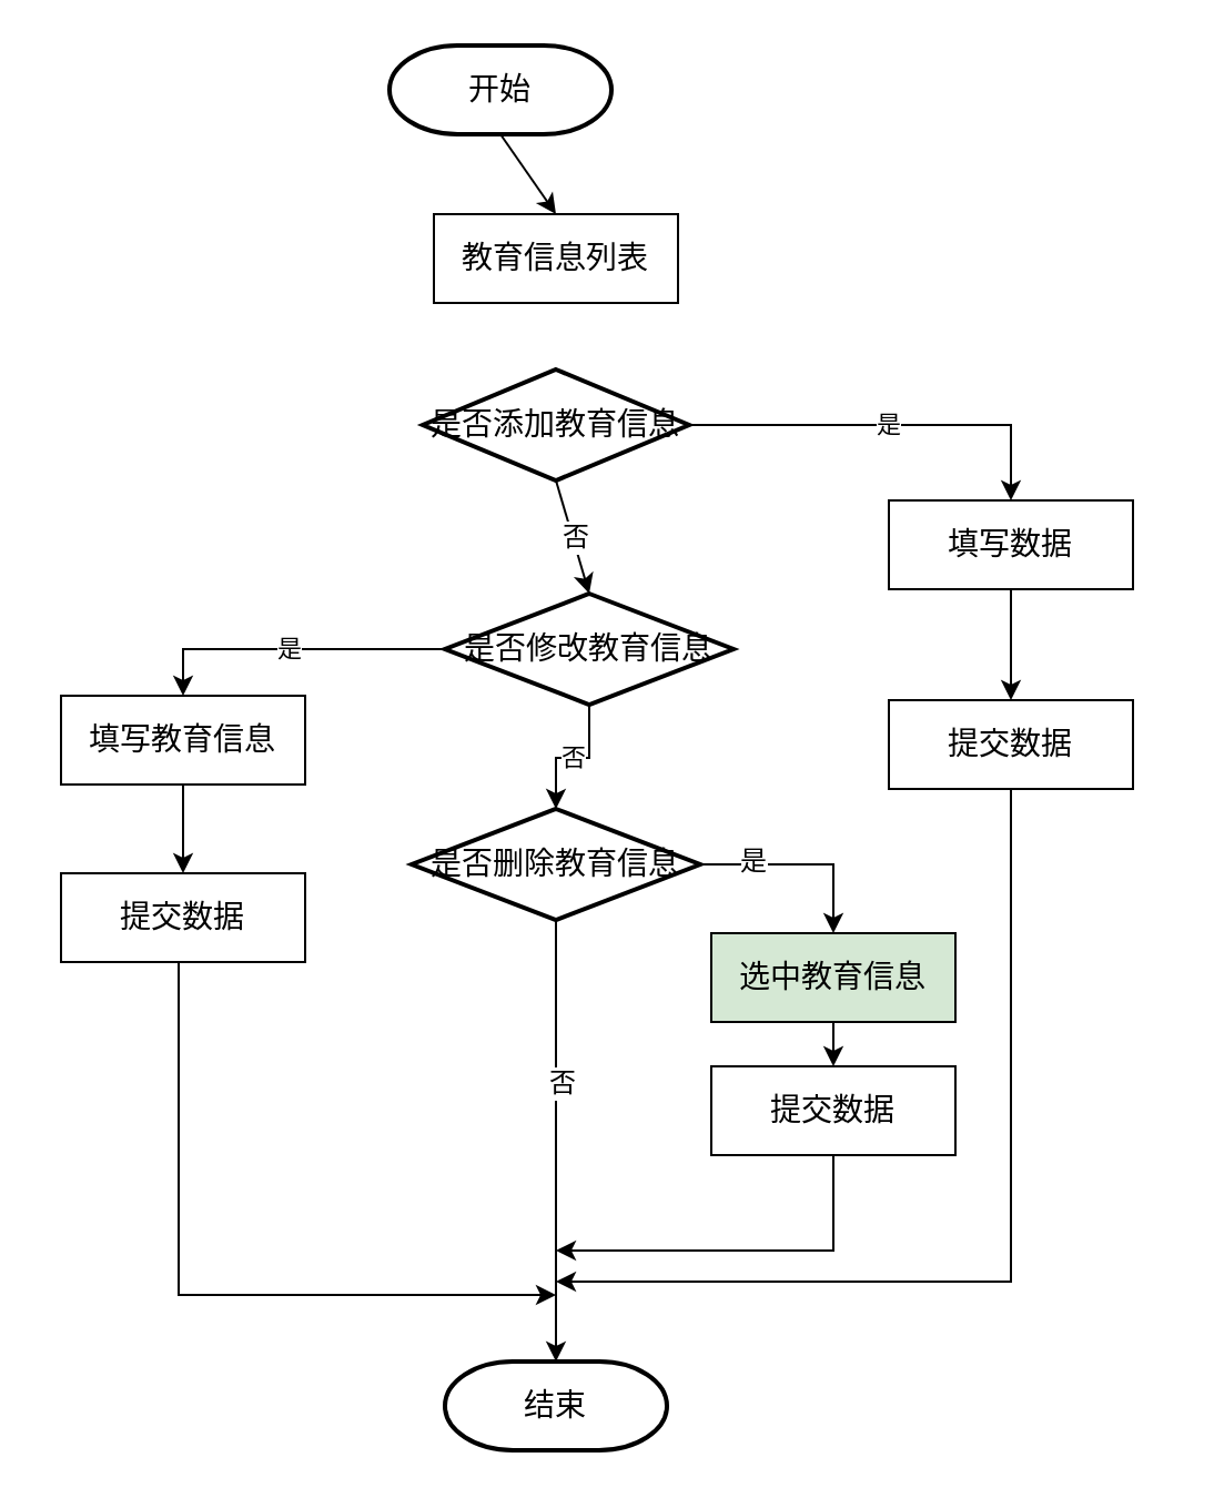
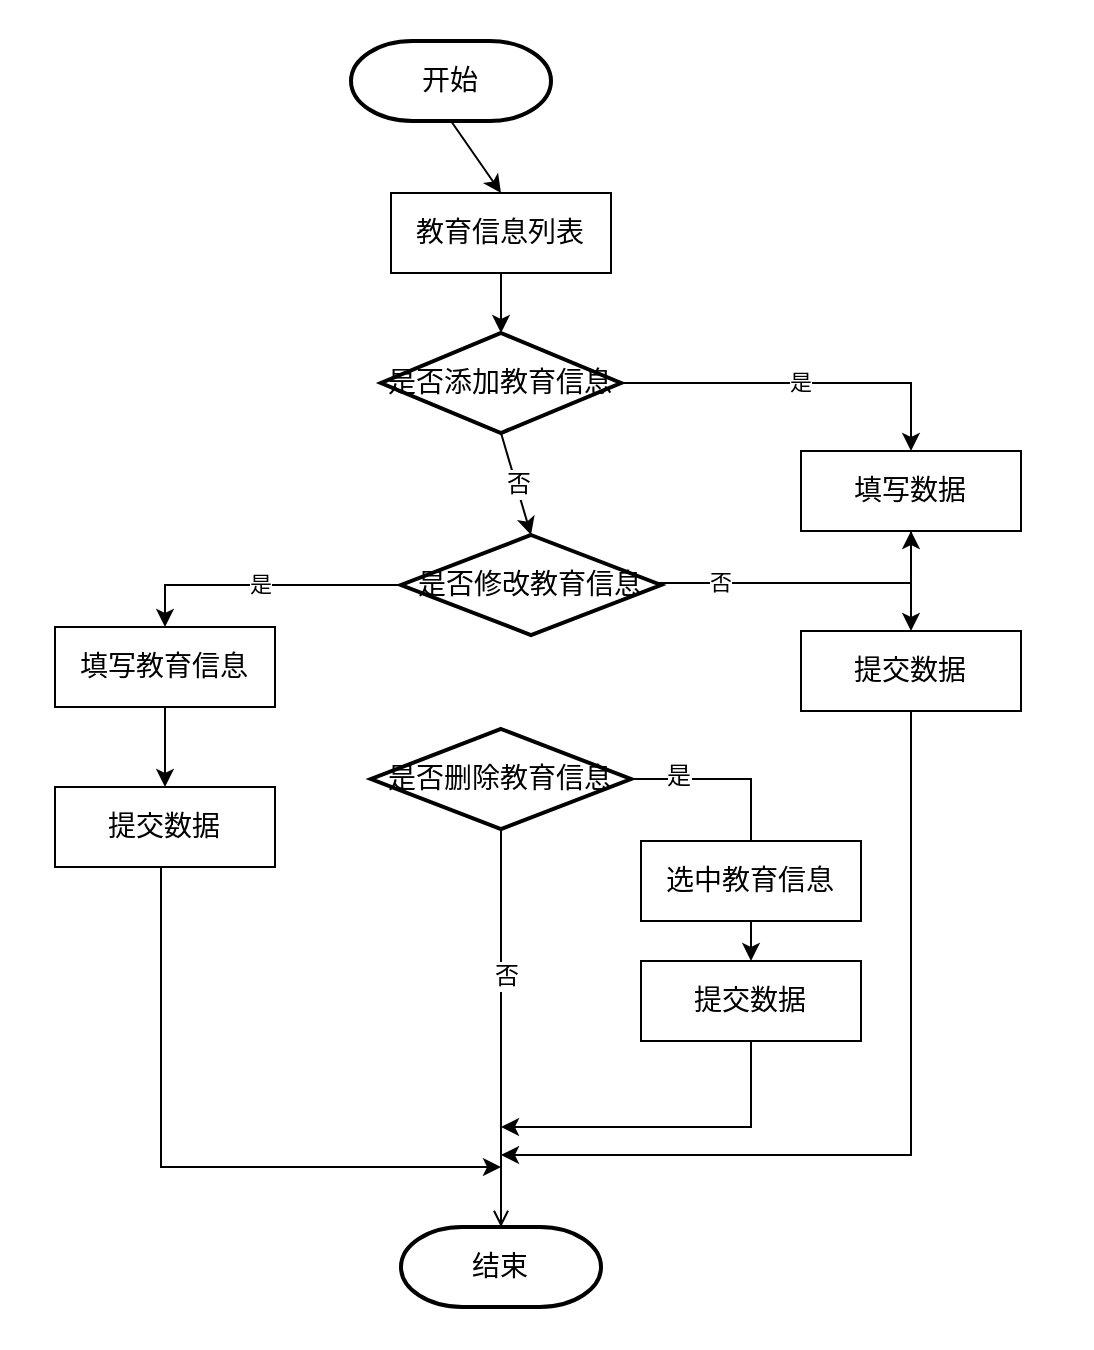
+ <mxCell id="4" style="edgeStyle=none;rounded=0;orthogonalLoop=1;jettySize=auto;html=1;exitX=0.5;exitY=1;exitDx=0;exitDy=0;entryX=0.5;entryY=0;entryDx=0;entryDy=0;entryPerimeter=0;" parent="1" source="5" target="9" edge="1"><mxGeometry relative="1" as="geometry" /></mxCell>
- <mxCell id="19" value="否" style="edgeStyle=elbowEdgeStyle;rounded=0;orthogonalLoop=1;jettySize=auto;html=1;exitX=0.5;exitY=1;exitDx=0;exitDy=0;exitPerimeter=0;elbow=vertical;entryX=0.5;entryY=0;entryDx=0;entryDy=0;entryPerimeter=0;" parent="1" source="21" target="26" edge="1"><mxGeometry relative="1" as="geometry"><mxPoint x="135" y="373" as="targetPoint" /></mxGeometry></mxCell>
+ <mxCell id="19" value="否" style="edgeStyle=elbowEdgeStyle;rounded=0;orthogonalLoop=1;jettySize=auto;html=1;exitX=0.5;exitY=1;exitDx=0;exitDy=0;exitPerimeter=0;elbow=vertical;" parent="1" source="21" target="12" edge="1"><mxGeometry relative="1" as="geometry"><mxPoint x="135" y="373" as="targetPoint" /></mxGeometry></mxCell>
- <mxCell id="24" style="edgeStyle=elbowEdgeStyle;rounded=0;orthogonalLoop=1;jettySize=auto;elbow=vertical;html=1;exitX=1;exitY=0.5;exitDx=0;exitDy=0;exitPerimeter=0;entryX=0.5;entryY=0;entryDx=0;entryDy=0;" edge="1" parent="1" source="26" target="16"><mxGeometry relative="1" as="geometry"><Array as="points"><mxPoint x="340" y="389" /></Array></mxGeometry></mxCell>
+ <mxCell id="24" style="edgeStyle=elbowEdgeStyle;rounded=0;orthogonalLoop=1;jettySize=auto;elbow=vertical;html=1;exitX=1;exitY=0.5;exitDx=0;exitDy=0;exitPerimeter=0;entryX=0.5;entryY=0;entryDx=0;entryDy=0;endArrow=none;" edge="1" parent="1" source="26" target="16"><mxGeometry relative="1" as="geometry"><Array as="points"><mxPoint x="340" y="389" /></Array></mxGeometry></mxCell>
- <mxCell id="16" value="&lt;font style=&quot;font-size: 14px&quot;&gt;选中教育信息&lt;/font&gt;" style="rounded=0;whiteSpace=wrap;html=1;fillColor=#d5e8d4;" parent="1" vertex="1"><mxGeometry x="320" y="420" width="110" height="40" as="geometry" /></mxCell>
+ <mxCell id="16" value="&lt;font style=&quot;font-size: 14px&quot;&gt;选中教育信息&lt;/font&gt;" style="rounded=0;whiteSpace=wrap;html=1;" parent="1" vertex="1"><mxGeometry x="320" y="420" width="110" height="40" as="geometry" /></mxCell>
- <mxCell id="22" style="edgeStyle=elbowEdgeStyle;rounded=0;orthogonalLoop=1;jettySize=auto;html=1;exitX=0.5;exitY=1;exitDx=0;exitDy=0;exitPerimeter=0;entryX=0.5;entryY=0;entryDx=0;entryDy=0;entryPerimeter=0;" edge="1" parent="1" source="26" target="10"><mxGeometry relative="1" as="geometry" /></mxCell>
+ <mxCell id="22" style="edgeStyle=elbowEdgeStyle;rounded=0;orthogonalLoop=1;jettySize=auto;html=1;exitX=0.5;exitY=1;exitDx=0;exitDy=0;exitPerimeter=0;entryX=0.5;entryY=0;entryDx=0;entryDy=0;entryPerimeter=0;endArrow=open;" edge="1" parent="1" source="26" target="10"><mxGeometry relative="1" as="geometry" /></mxCell>
